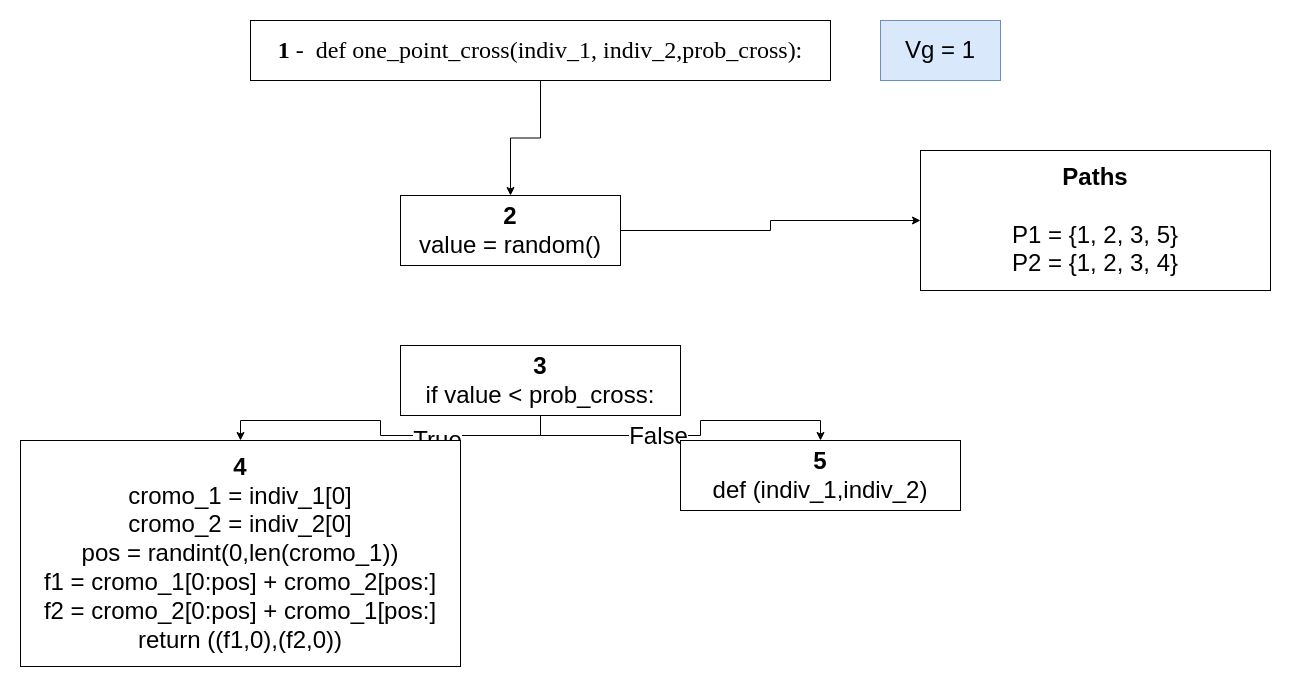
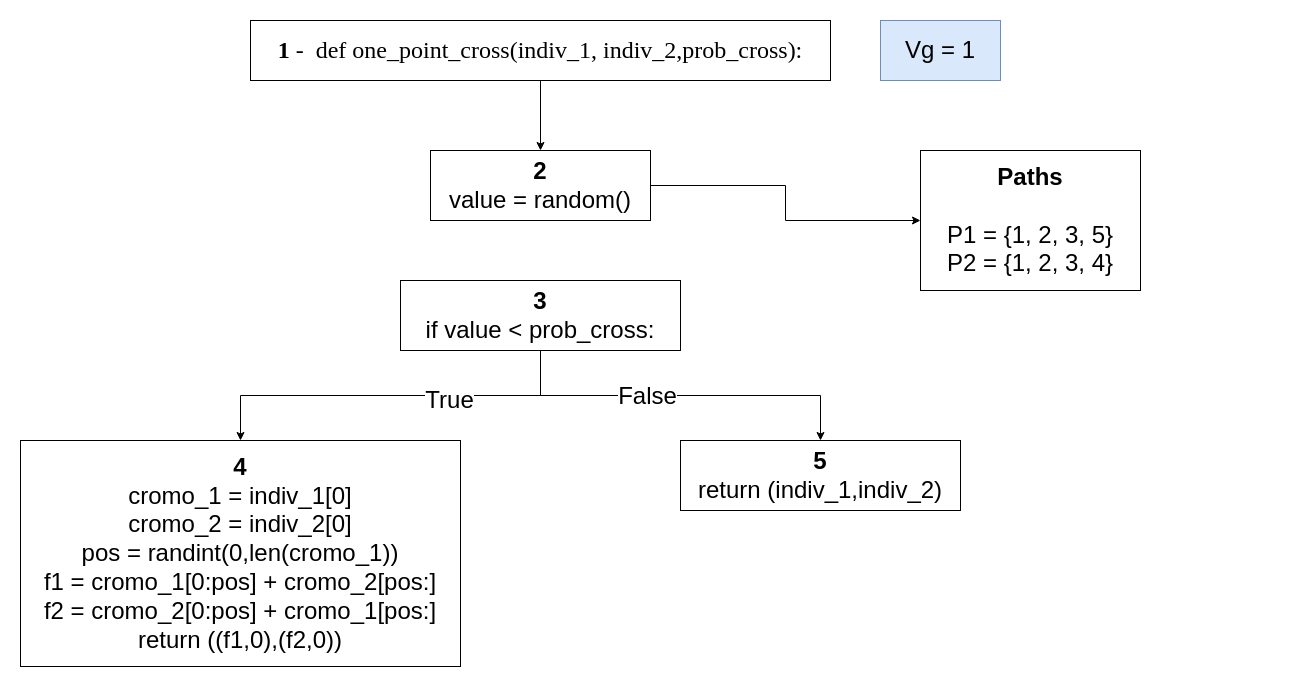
- <mxCell id="14" value="&lt;div style=&quot;font-size: 24px&quot;&gt;&lt;div&gt;&lt;b&gt;Paths&lt;/b&gt;&lt;/div&gt;&lt;div&gt;&lt;b&gt;&lt;br&gt;&lt;/b&gt;&lt;/div&gt;&lt;div&gt;P1 = {1, 2, 3, 5}&lt;/div&gt;&lt;div&gt;P2 = {1, 2, 3, 4&lt;span&gt;}&lt;/span&gt;&lt;/div&gt;&lt;/div&gt;" style="rounded=0;whiteSpace=wrap;html=1;align=center;" vertex="1" parent="1"><mxGeometry x="920" y="150" width="350" height="140" as="geometry" /></mxCell>
+ <mxCell id="14" value="&lt;div style=&quot;font-size: 24px&quot;&gt;&lt;div&gt;&lt;b&gt;Paths&lt;/b&gt;&lt;/div&gt;&lt;div&gt;&lt;b&gt;&lt;br&gt;&lt;/b&gt;&lt;/div&gt;&lt;div&gt;P1 = {1, 2, 3, 5}&lt;/div&gt;&lt;div&gt;P2 = {1, 2, 3, 4&lt;span&gt;}&lt;/span&gt;&lt;/div&gt;&lt;/div&gt;" style="rounded=0;whiteSpace=wrap;html=1;align=center;" vertex="1" parent="1"><mxGeometry x="920" y="150" width="220" height="140" as="geometry" /></mxCell>
- <mxCell id="5" value="&lt;div style=&quot;font-size: 24px&quot;&gt;&lt;font style=&quot;font-size: 24px&quot;&gt;&lt;b&gt;2&lt;/b&gt;&lt;/font&gt;&lt;/div&gt;&lt;div&gt;&lt;span style=&quot;font-size: 24px&quot;&gt;value = random()&lt;/span&gt;&lt;br&gt;&lt;/div&gt;" style="rounded=0;whiteSpace=wrap;html=1;align=center;" parent="1" vertex="1"><mxGeometry x="400" y="195" width="220" height="70" as="geometry" /></mxCell>
+ <mxCell id="5" value="&lt;div style=&quot;font-size: 24px&quot;&gt;&lt;font style=&quot;font-size: 24px&quot;&gt;&lt;b&gt;2&lt;/b&gt;&lt;/font&gt;&lt;/div&gt;&lt;div&gt;&lt;span style=&quot;font-size: 24px&quot;&gt;value = random()&lt;/span&gt;&lt;br&gt;&lt;/div&gt;" style="rounded=0;whiteSpace=wrap;html=1;align=center;" parent="1" vertex="1"><mxGeometry x="430" y="150" width="220" height="70" as="geometry" /></mxCell>
- <mxCell id="10" value="&lt;div style=&quot;font-size: 24px&quot;&gt;&lt;b&gt;3&lt;/b&gt;&lt;/div&gt;&lt;div&gt;&lt;span style=&quot;font-size: 24px&quot;&gt;if value &amp;lt; prob_cross:&lt;/span&gt;&lt;br&gt;&lt;/div&gt;" style="rounded=0;whiteSpace=wrap;html=1;align=center;" parent="1" vertex="1"><mxGeometry x="400" y="345" width="280" height="70" as="geometry" /></mxCell>
+ <mxCell id="10" value="&lt;div style=&quot;font-size: 24px&quot;&gt;&lt;b&gt;3&lt;/b&gt;&lt;/div&gt;&lt;div&gt;&lt;span style=&quot;font-size: 24px&quot;&gt;if value &amp;lt; prob_cross:&lt;/span&gt;&lt;br&gt;&lt;/div&gt;" style="rounded=0;whiteSpace=wrap;html=1;align=center;" parent="1" vertex="1"><mxGeometry x="400" y="280" width="280" height="70" as="geometry" /></mxCell>
- <mxCell id="12" value="&lt;div style=&quot;font-size: 24px&quot;&gt;&lt;b&gt;5&lt;/b&gt;&lt;/div&gt;&lt;div&gt;&lt;span style=&quot;font-size: 24px&quot;&gt;def (indiv_1,indiv_2)&lt;/span&gt;&lt;br&gt;&lt;/div&gt;" style="rounded=0;whiteSpace=wrap;html=1;align=center;" parent="1" vertex="1"><mxGeometry x="680" y="440" width="280" height="70" as="geometry" /></mxCell>
+ <mxCell id="12" value="&lt;div style=&quot;font-size: 24px&quot;&gt;&lt;b&gt;5&lt;/b&gt;&lt;/div&gt;&lt;div&gt;&lt;span style=&quot;font-size: 24px&quot;&gt;return (indiv_1,indiv_2)&lt;/span&gt;&lt;br&gt;&lt;/div&gt;" style="rounded=0;whiteSpace=wrap;html=1;align=center;" parent="1" vertex="1"><mxGeometry x="680" y="440" width="280" height="70" as="geometry" /></mxCell>
